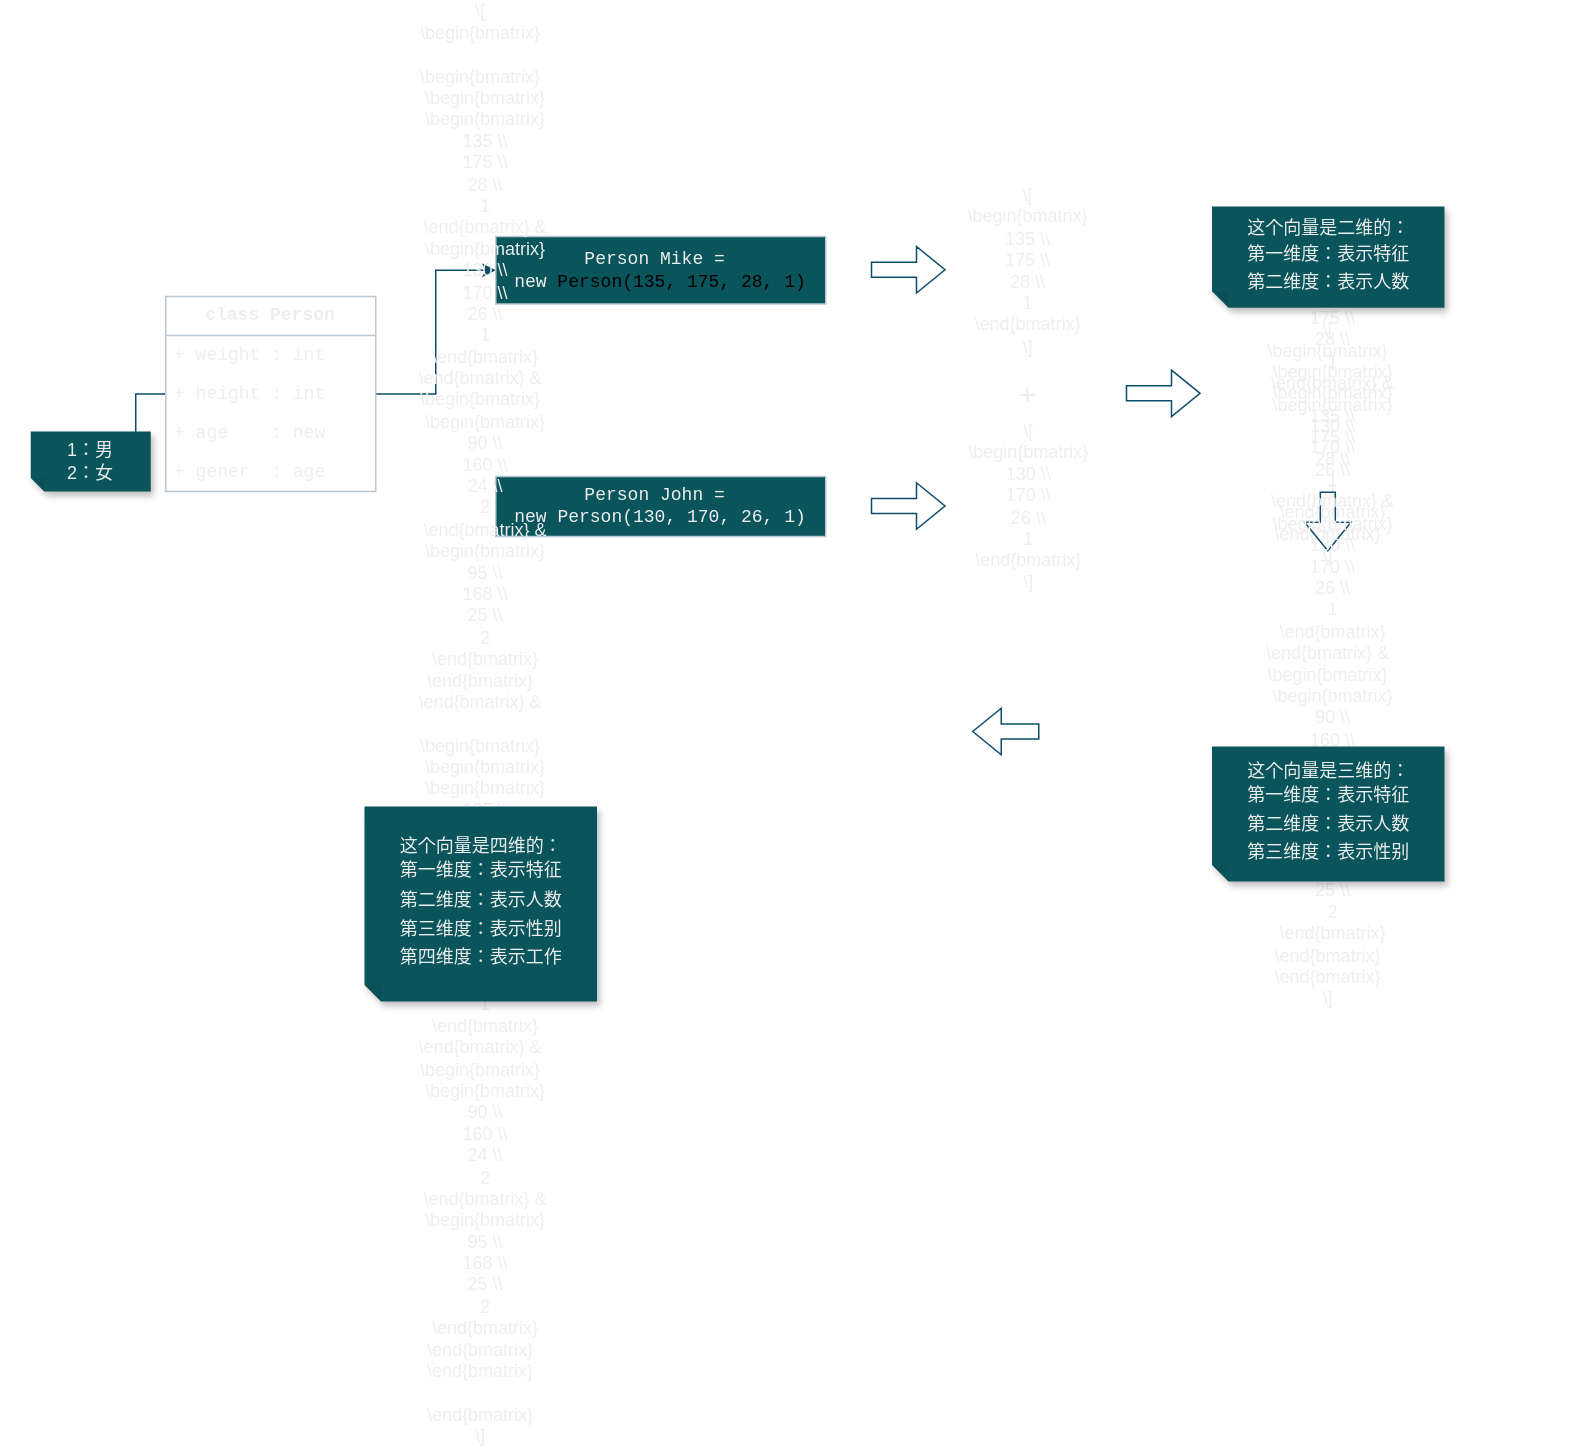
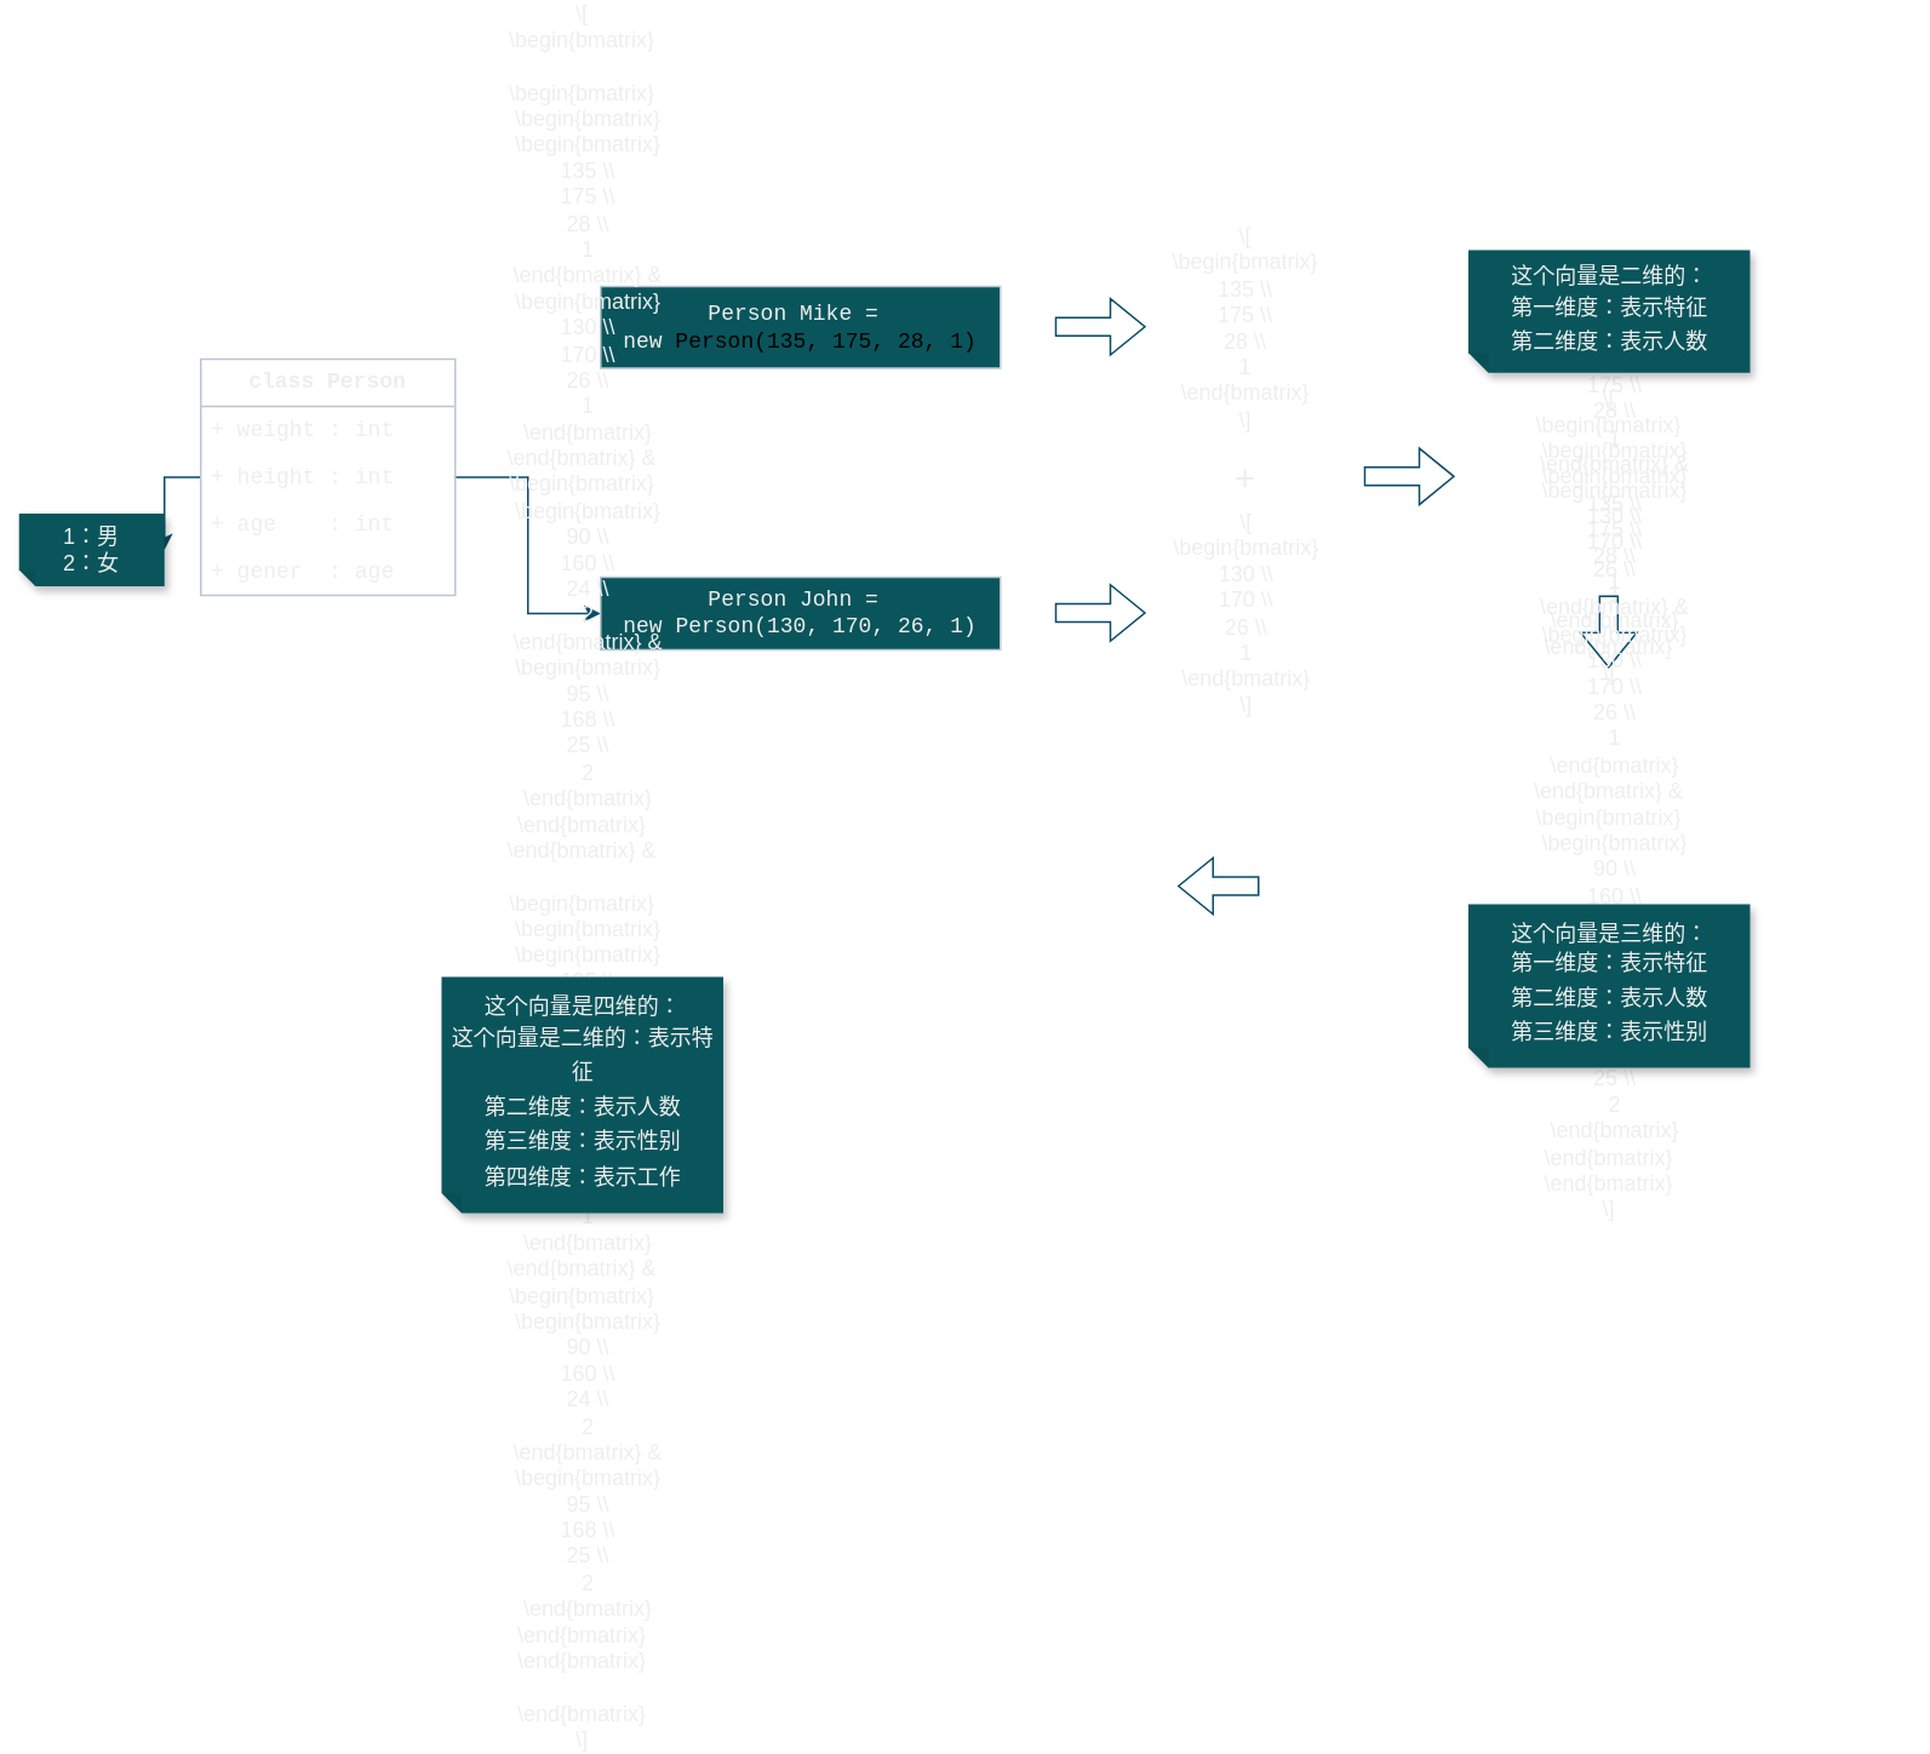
- <mxCell id="2" style="edgeStyle=orthogonalEdgeStyle;rounded=0;orthogonalLoop=1;jettySize=auto;html=1;entryX=0;entryY=0.5;entryDx=0;entryDy=0;labelBackgroundColor=none;strokeColor=#0B4D6A;fontColor=default;" parent="1" source="4" target="11" edge="1"><mxGeometry relative="1" as="geometry" /></mxCell>
+ <mxCell id="2" style="edgeStyle=orthogonalEdgeStyle;rounded=0;orthogonalLoop=1;jettySize=auto;html=1;labelBackgroundColor=none;strokeColor=#0B4D6A;fontColor=default;" parent="1" source="4" target="12" edge="1"><mxGeometry relative="1" as="geometry" /></mxCell>
- <mxCell id="7" value="+ age&amp;nbsp; &amp;nbsp; : new" style="text;strokeColor=none;fillColor=none;align=left;verticalAlign=top;spacingLeft=4;spacingRight=4;overflow=hidden;rotatable=0;points=[[0,0.5],[1,0.5]];portConstraint=eastwest;whiteSpace=wrap;html=1;fontFamily=Courier New;labelBackgroundColor=none;fontColor=#EEEEEE;" parent="4" vertex="1"><mxGeometry y="78" width="140" height="26" as="geometry" /></mxCell>
+ <mxCell id="7" value="+ age&amp;nbsp; &amp;nbsp; : int" style="text;strokeColor=none;fillColor=none;align=left;verticalAlign=top;spacingLeft=4;spacingRight=4;overflow=hidden;rotatable=0;points=[[0,0.5],[1,0.5]];portConstraint=eastwest;whiteSpace=wrap;html=1;fontFamily=Courier New;labelBackgroundColor=none;fontColor=#EEEEEE;" parent="4" vertex="1"><mxGeometry y="78" width="140" height="26" as="geometry" /></mxCell>
- <mxCell id="9" value="1：男&lt;div&gt;2：女&lt;/div&gt;" style="shape=note;whiteSpace=wrap;html=1;backgroundOutline=1;fontColor=#EEEEEE;darkOpacity=0.05;fillColor=#09555B;strokeColor=none;fillStyle=solid;direction=west;gradientDirection=north;shadow=1;size=9;pointerEvents=1;labelBackgroundColor=none;" parent="1" vertex="1"><mxGeometry x="20" y="178" width="80" height="40" as="geometry" /></mxCell>
+ <mxCell id="9" value="1：男&lt;div&gt;2：女&lt;/div&gt;" style="shape=note;whiteSpace=wrap;html=1;backgroundOutline=1;fontColor=#EEEEEE;darkOpacity=0.05;fillColor=#09555B;strokeColor=none;fillStyle=solid;direction=west;gradientDirection=north;shadow=1;size=9;pointerEvents=1;labelBackgroundColor=none;" parent="1" vertex="1"><mxGeometry x="10" y="173" width="80" height="40" as="geometry" /></mxCell>
- <mxCell id="25" value="这个向量是四维的：&lt;div style=&quot;line-height: 160%;&quot;&gt;第一维度：表示特征&lt;/div&gt;&lt;div style=&quot;line-height: 160%;&quot;&gt;第二维度：表示人数&lt;/div&gt;&lt;div style=&quot;line-height: 160%;&quot;&gt;第三维度：表示性别&lt;/div&gt;&lt;div style=&quot;line-height: 160%;&quot;&gt;第四维度：表示工作&lt;/div&gt;" style="shape=note;whiteSpace=wrap;html=1;backgroundOutline=1;fontColor=#EEEEEE;darkOpacity=0.05;fillColor=#09555B;strokeColor=none;fillStyle=solid;direction=west;gradientDirection=north;shadow=1;size=11;pointerEvents=1;labelBackgroundColor=none;" parent="1" vertex="1"><mxGeometry x="242.5" y="428" width="155" height="130" as="geometry" /></mxCell>
+ <mxCell id="25" value="这个向量是四维的：&lt;div style=&quot;line-height: 160%;&quot;&gt;这个向量是二维的：表示特征&lt;/div&gt;&lt;div style=&quot;line-height: 160%;&quot;&gt;第二维度：表示人数&lt;/div&gt;&lt;div style=&quot;line-height: 160%;&quot;&gt;第三维度：表示性别&lt;/div&gt;&lt;div style=&quot;line-height: 160%;&quot;&gt;第四维度：表示工作&lt;/div&gt;" style="shape=note;whiteSpace=wrap;html=1;backgroundOutline=1;fontColor=#EEEEEE;darkOpacity=0.05;fillColor=#09555B;strokeColor=none;fillStyle=solid;direction=west;gradientDirection=north;shadow=1;size=11;pointerEvents=1;labelBackgroundColor=none;" parent="1" vertex="1"><mxGeometry x="242.5" y="428" width="155" height="130" as="geometry" /></mxCell>
